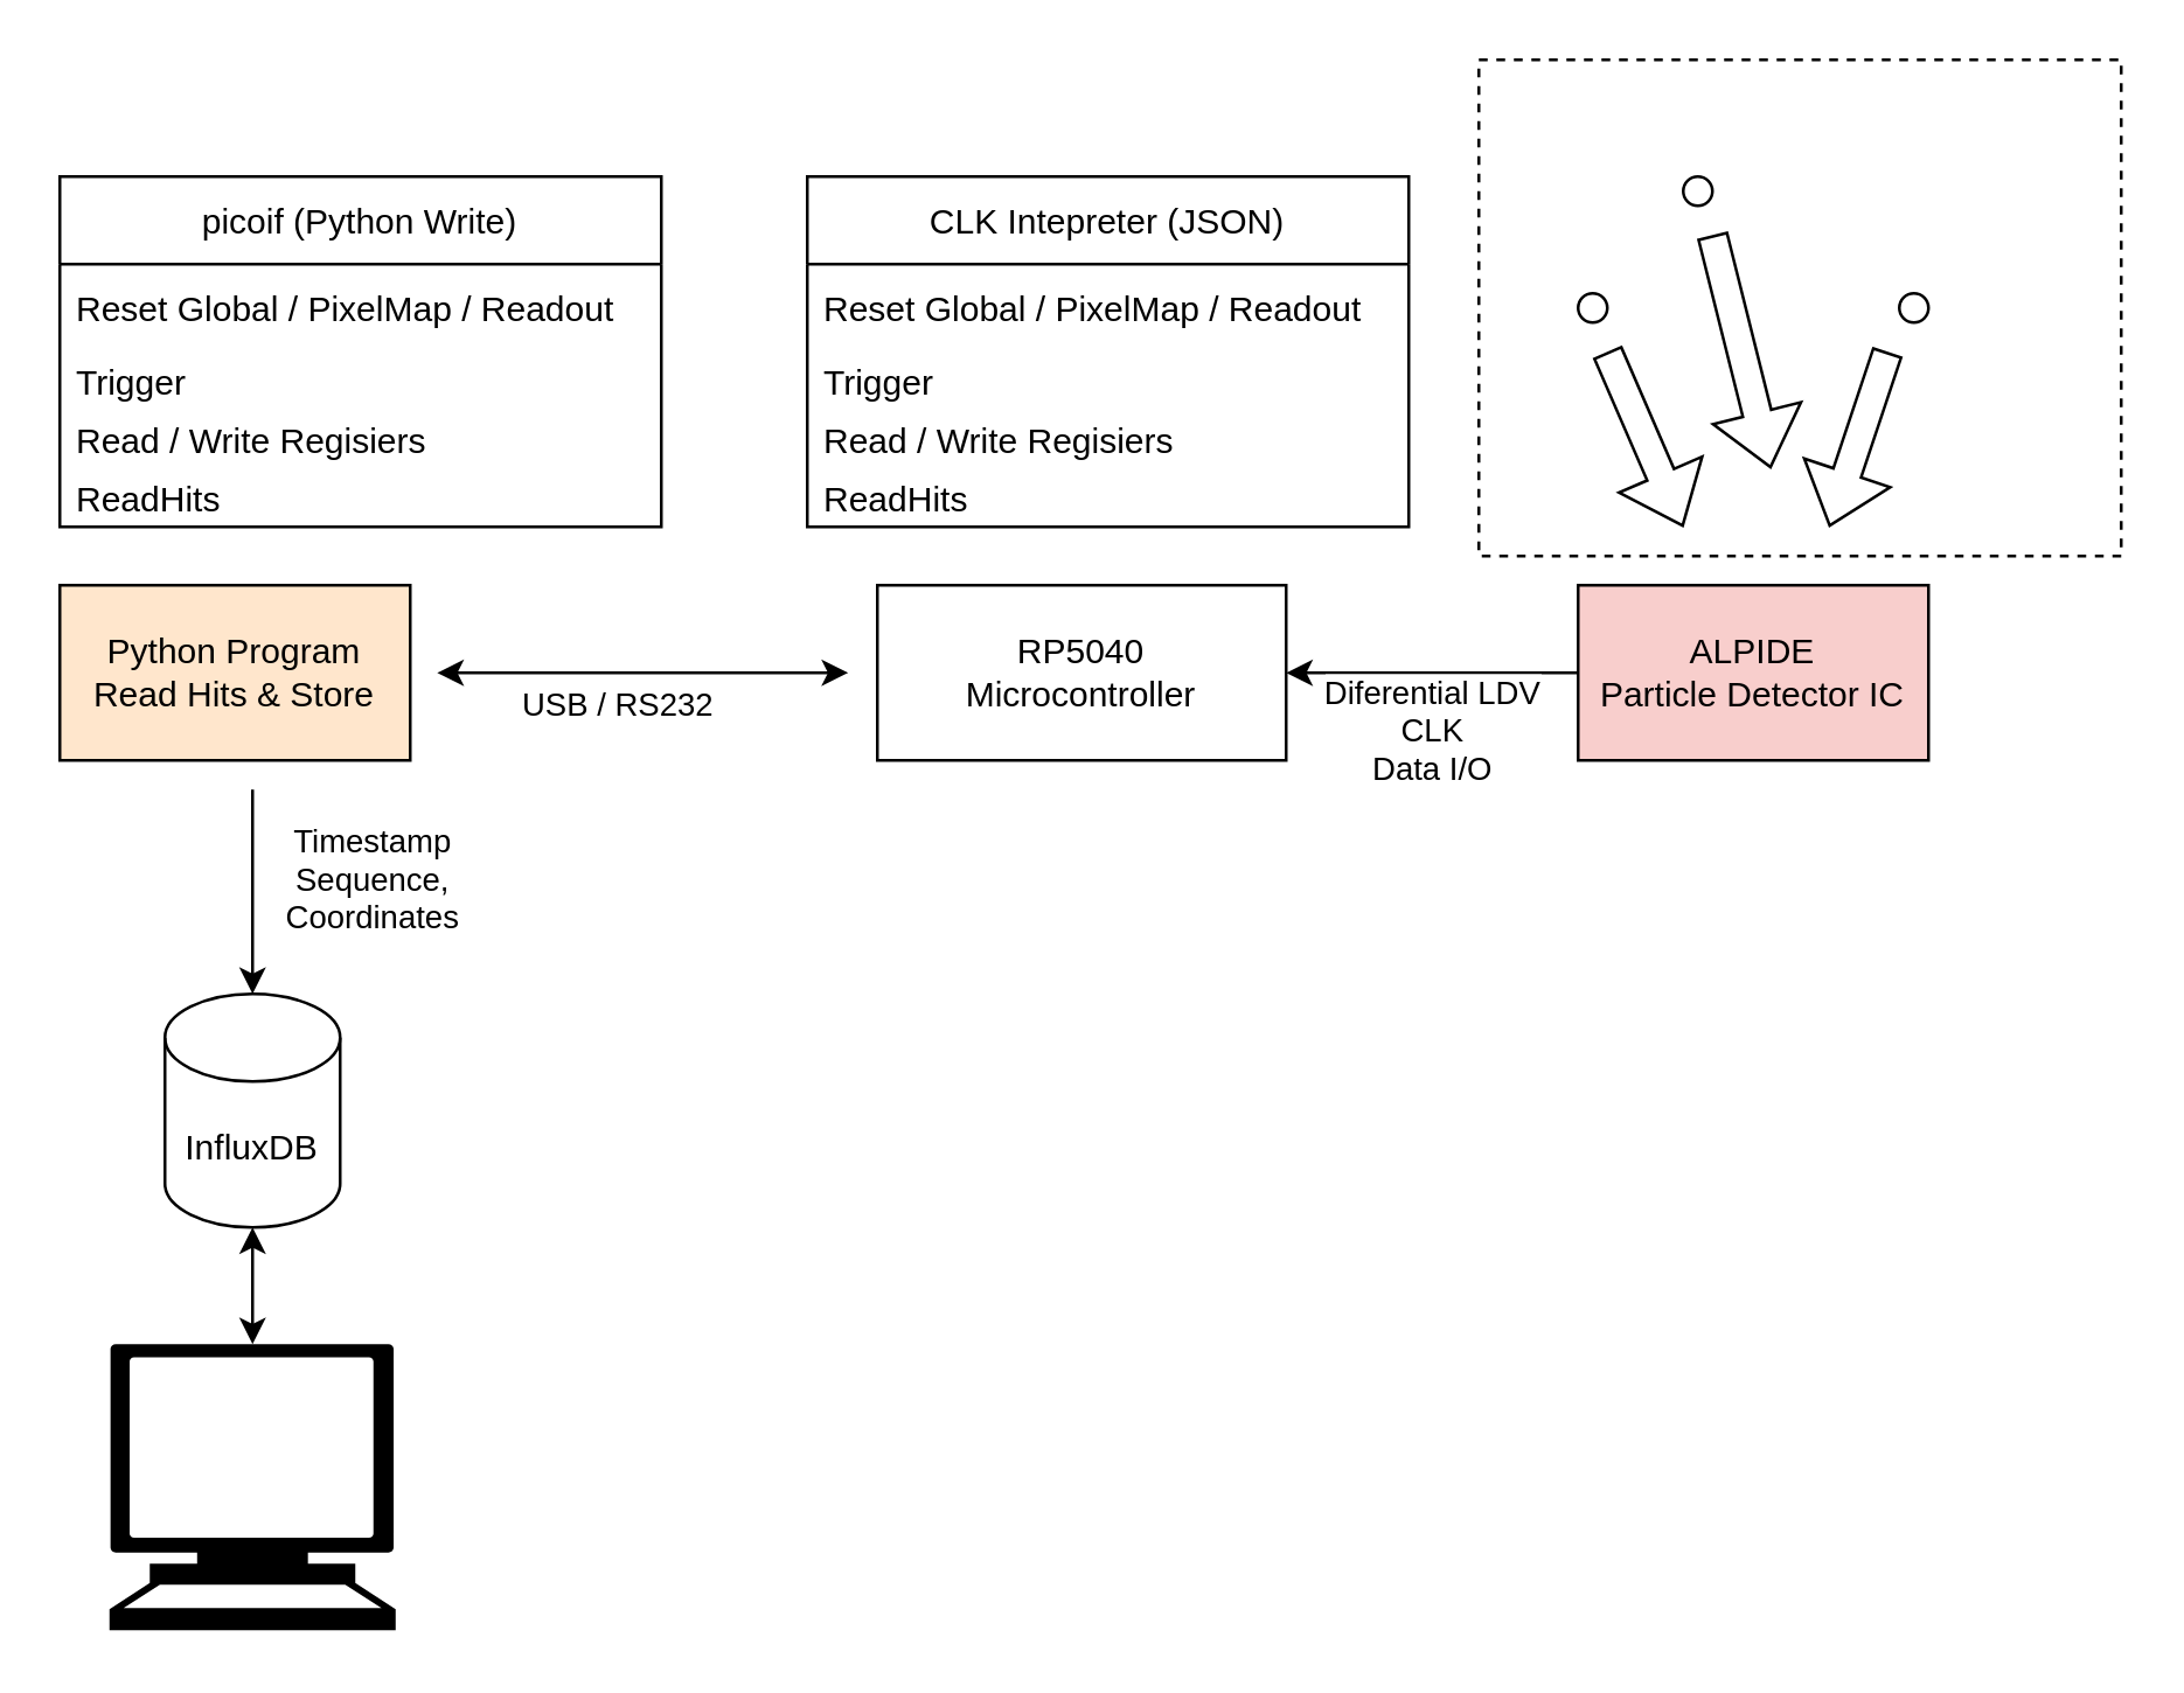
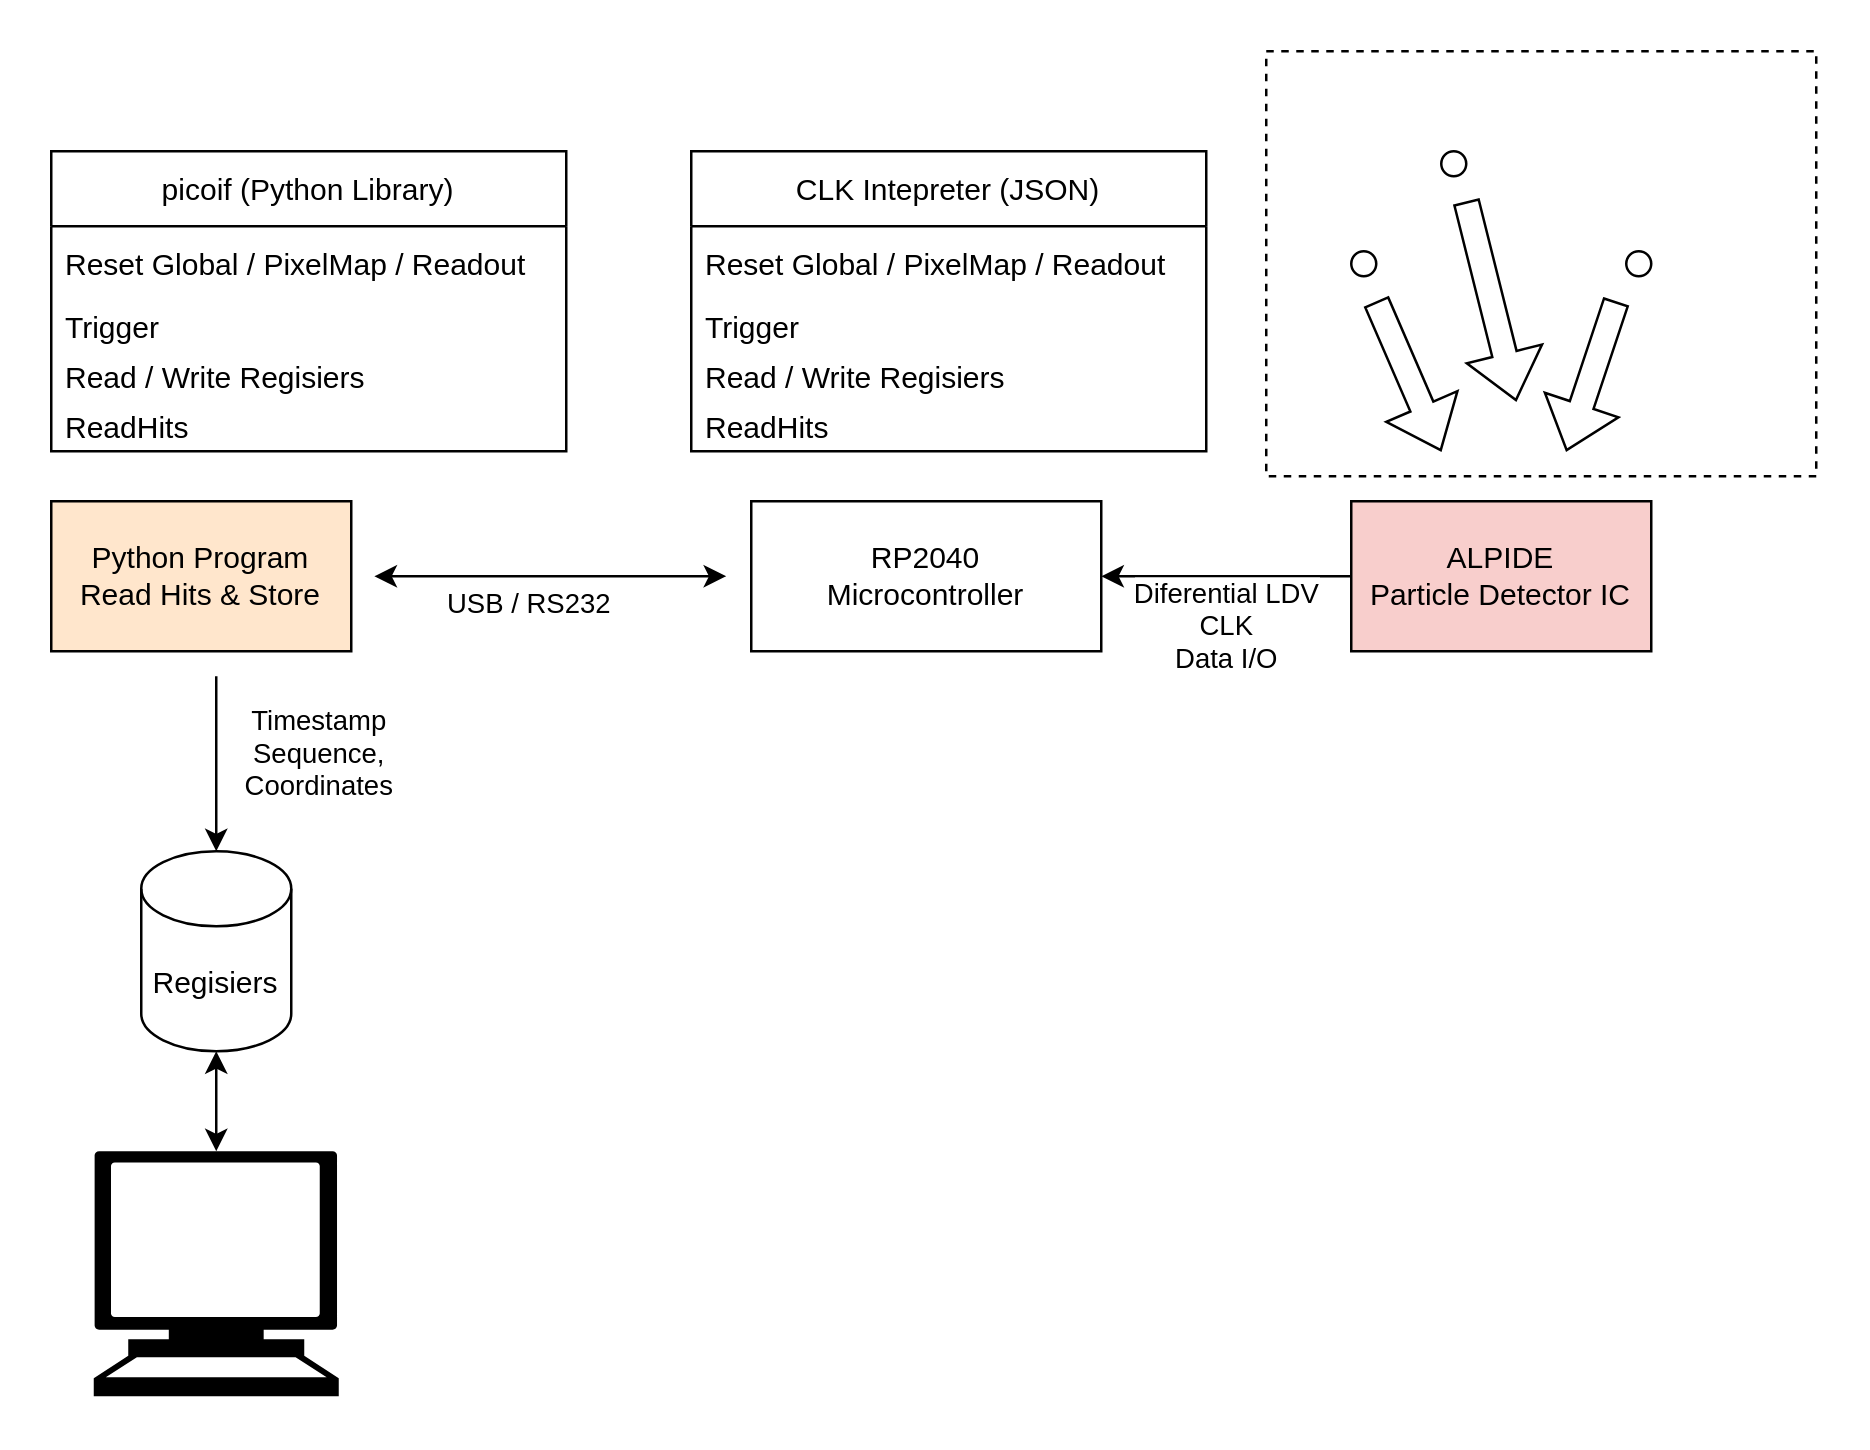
- <mxCell id="25" value="picoif (Python Write)" style="swimlane;fontStyle=0;childLayout=stackLayout;horizontal=1;startSize=30;horizontalStack=0;resizeParent=1;resizeParentMax=0;resizeLast=0;collapsible=1;marginBottom=0;" vertex="1" parent="1"><mxGeometry x="20" y="60" width="206" height="120" as="geometry" /></mxCell>
+ <mxCell id="25" value="picoif (Python Library)" style="swimlane;fontStyle=0;childLayout=stackLayout;horizontal=1;startSize=30;horizontalStack=0;resizeParent=1;resizeParentMax=0;resizeLast=0;collapsible=1;marginBottom=0;" vertex="1" parent="1"><mxGeometry x="20" y="60" width="206" height="120" as="geometry" /></mxCell>
- <mxCell id="5" value="RP5040&lt;br&gt;Microcontroller" style="rounded=0;whiteSpace=wrap;html=1;" vertex="1" parent="1"><mxGeometry x="300" y="200" width="140" height="60" as="geometry" /></mxCell>
+ <mxCell id="5" value="RP2040&lt;br&gt;Microcontroller" style="rounded=0;whiteSpace=wrap;html=1;" vertex="1" parent="1"><mxGeometry x="300" y="200" width="140" height="60" as="geometry" /></mxCell>
- <mxCell id="3" value="InfluxDB" style="shape=cylinder3;whiteSpace=wrap;html=1;boundedLbl=1;backgroundOutline=1;size=15;" vertex="1" parent="1"><mxGeometry x="56" y="340" width="60" height="80" as="geometry" /></mxCell>
+ <mxCell id="3" value="Regisiers" style="shape=cylinder3;whiteSpace=wrap;html=1;boundedLbl=1;backgroundOutline=1;size=15;" vertex="1" parent="1"><mxGeometry x="56" y="340" width="60" height="80" as="geometry" /></mxCell>
